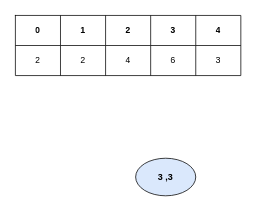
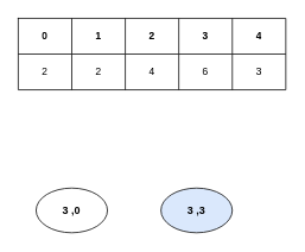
+ <mxCell id="15" value="3 ,0" style="ellipse;whiteSpace=wrap;html=1;fontStyle=1" vertex="1" parent="1"><mxGeometry x="40" y="210" width="80" height="50" as="geometry" /></mxCell>
